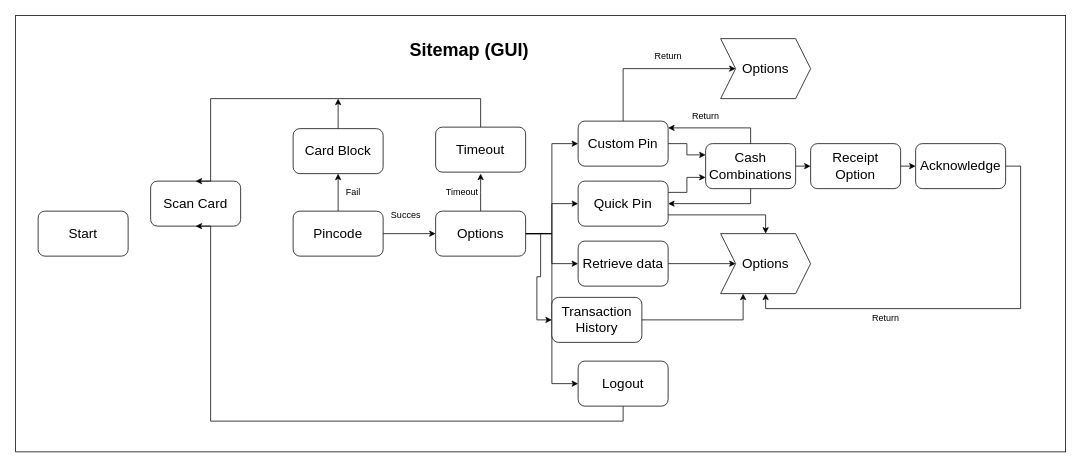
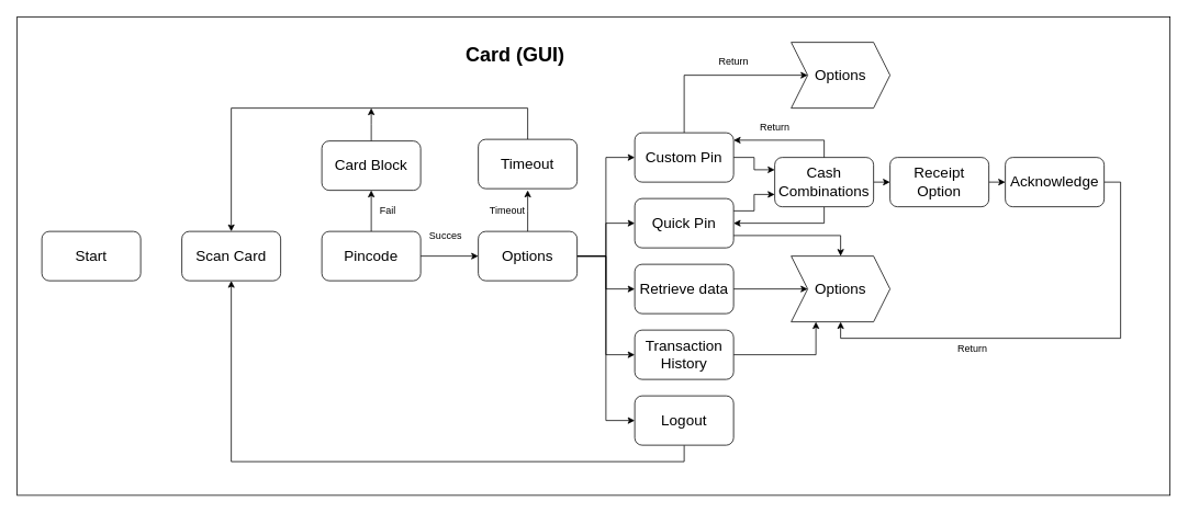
- <mxCell id="34" value="&lt;span style=&quot;font-size: 24px;&quot;&gt;&lt;b&gt;Sitemap (GUI)&lt;/b&gt;&lt;/span&gt;" style="text;html=1;align=center;verticalAlign=middle;whiteSpace=wrap;rounded=0;" parent="1" vertex="1"><mxGeometry x="510" y="51" width="230" height="30" as="geometry" /></mxCell>
+ <mxCell id="34" value="&lt;span style=&quot;font-size: 24px;&quot;&gt;&lt;b&gt;Card (GUI)&lt;/b&gt;&lt;/span&gt;" style="text;html=1;align=center;verticalAlign=middle;whiteSpace=wrap;rounded=0;" parent="1" vertex="1"><mxGeometry x="510" y="51" width="230" height="30" as="geometry" /></mxCell>
- <mxCell id="4" value="&lt;font style=&quot;font-size: 18px;&quot;&gt;Scan Card&lt;/font&gt;" style="rounded=1;whiteSpace=wrap;html=1;" parent="1" vertex="1"><mxGeometry x="200" y="241" width="120" height="60" as="geometry" /></mxCell>
+ <mxCell id="4" value="&lt;font style=&quot;font-size: 18px;&quot;&gt;Scan Card&lt;/font&gt;" style="rounded=1;whiteSpace=wrap;html=1;" parent="1" vertex="1"><mxGeometry x="220" y="281" width="120" height="60" as="geometry" /></mxCell>
- <mxCell id="47" value="&lt;font style=&quot;font-size: 18px;&quot;&gt;Transaction History&lt;/font&gt;" style="rounded=1;whiteSpace=wrap;html=1;" vertex="1" parent="1"><mxGeometry x="735" y="396" width="120" height="60" as="geometry" /></mxCell>
+ <mxCell id="47" value="&lt;font style=&quot;font-size: 18px;&quot;&gt;Transaction History&lt;/font&gt;" style="rounded=1;whiteSpace=wrap;html=1;" vertex="1" parent="1"><mxGeometry x="770" y="401" width="120" height="60" as="geometry" /></mxCell>
